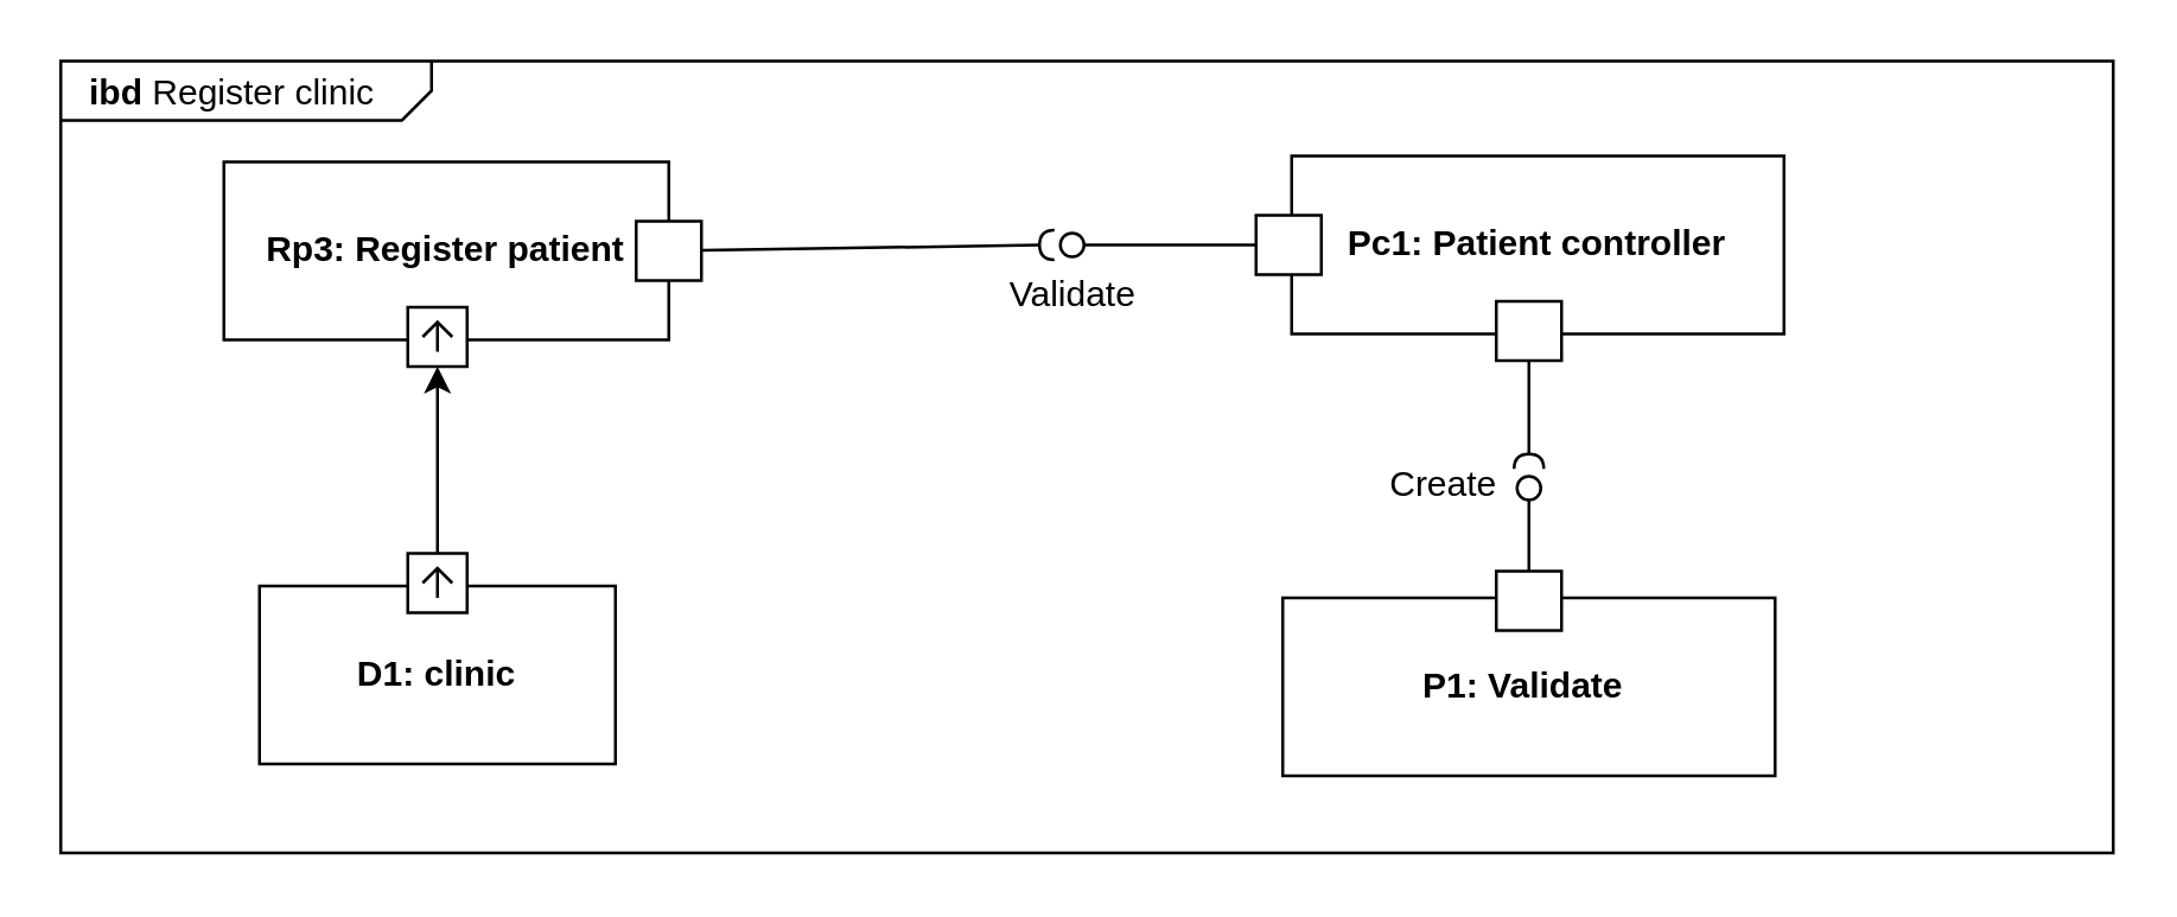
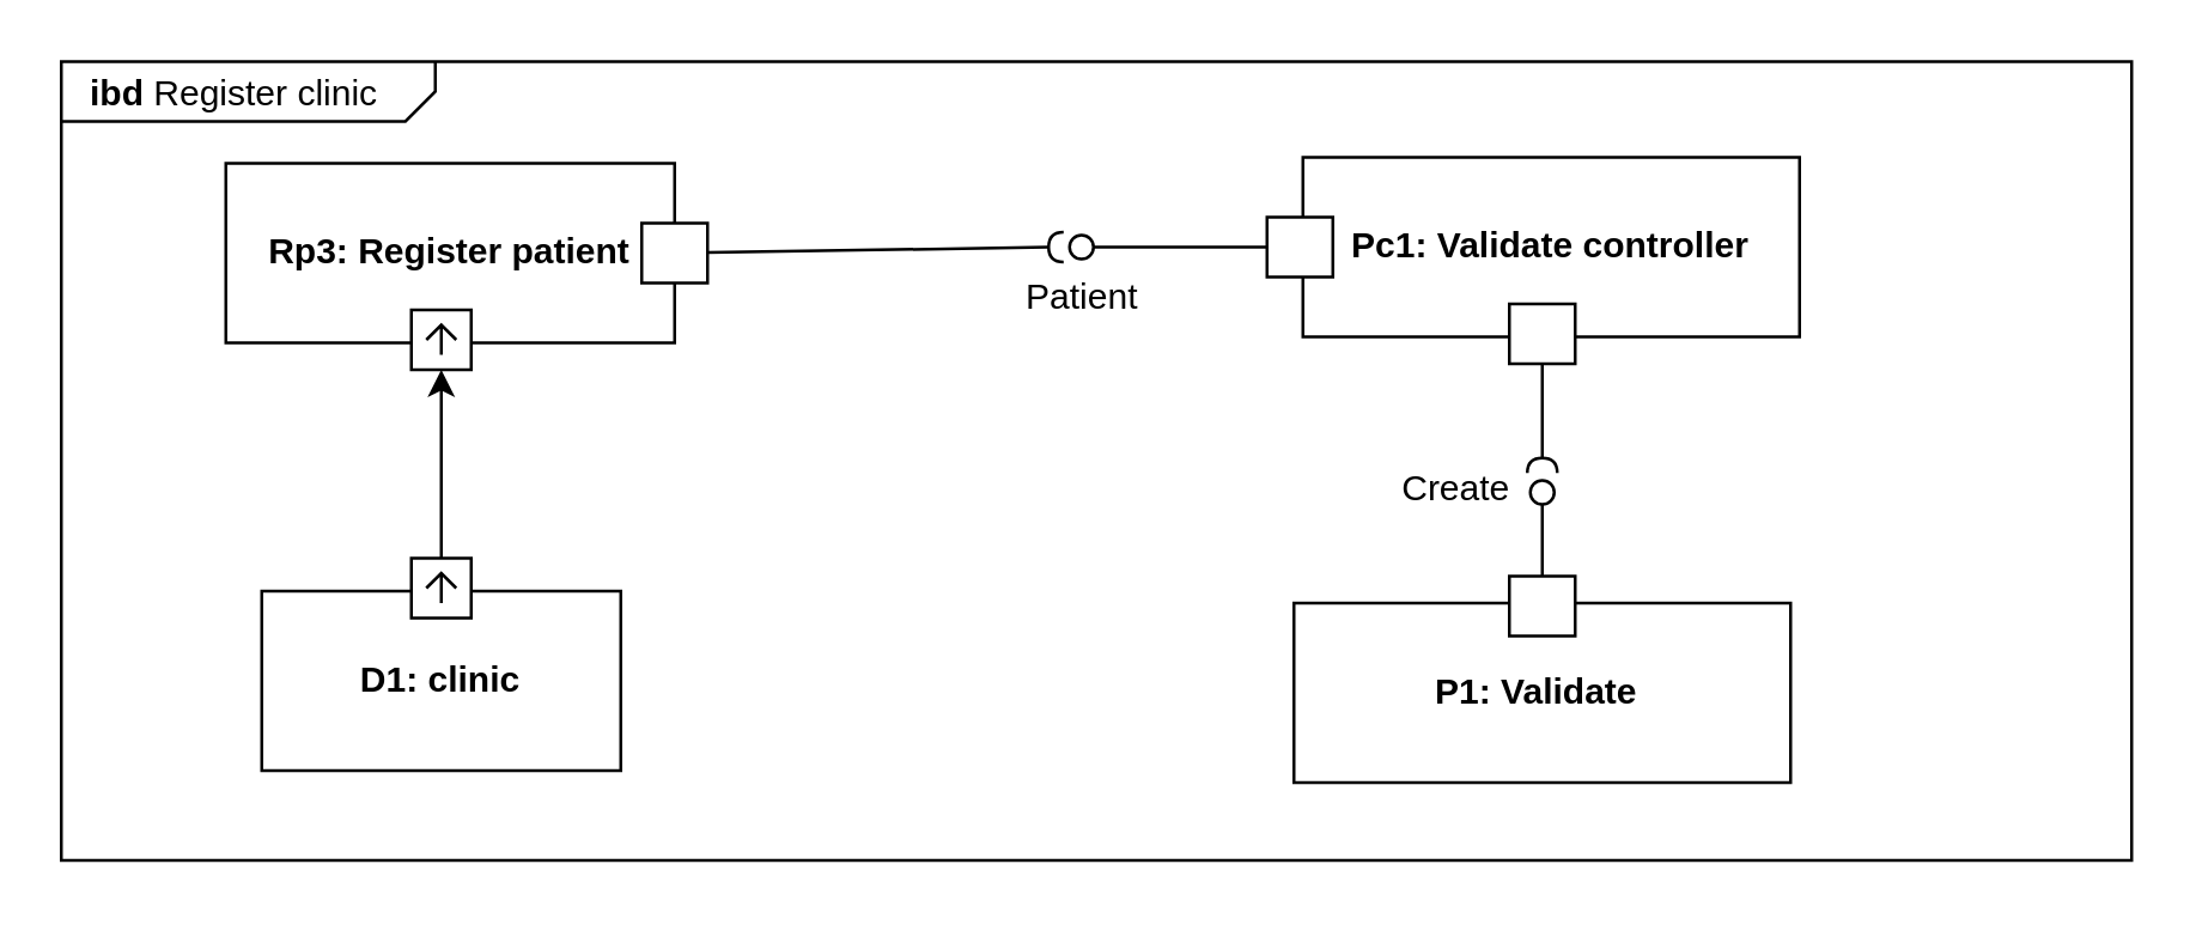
- <mxCell id="22" value="&lt;b&gt;Pc1: Patient controller&lt;/b&gt;" style="rounded=0;whiteSpace=wrap;html=1;fillColor=none;container=0;" vertex="1" parent="21"><mxGeometry x="12" width="166" height="60" as="geometry" /></mxCell>
+ <mxCell id="22" value="&lt;b&gt;Pc1: Validate controller&lt;/b&gt;" style="rounded=0;whiteSpace=wrap;html=1;fillColor=none;container=0;" vertex="1" parent="21"><mxGeometry x="12" width="166" height="60" as="geometry" /></mxCell>
- <mxCell id="11" value="Validate" style="text;html=1;align=center;verticalAlign=middle;resizable=0;points=[];autosize=1;strokeColor=none;fillColor=none;" vertex="1" parent="1"><mxGeometry x="331" y="86" width="60" height="26" as="geometry" /></mxCell>
+ <mxCell id="11" value="Patient" style="text;html=1;align=center;verticalAlign=middle;resizable=0;points=[];autosize=1;strokeColor=none;fillColor=none;" vertex="1" parent="1"><mxGeometry x="331" y="86" width="60" height="26" as="geometry" /></mxCell>
